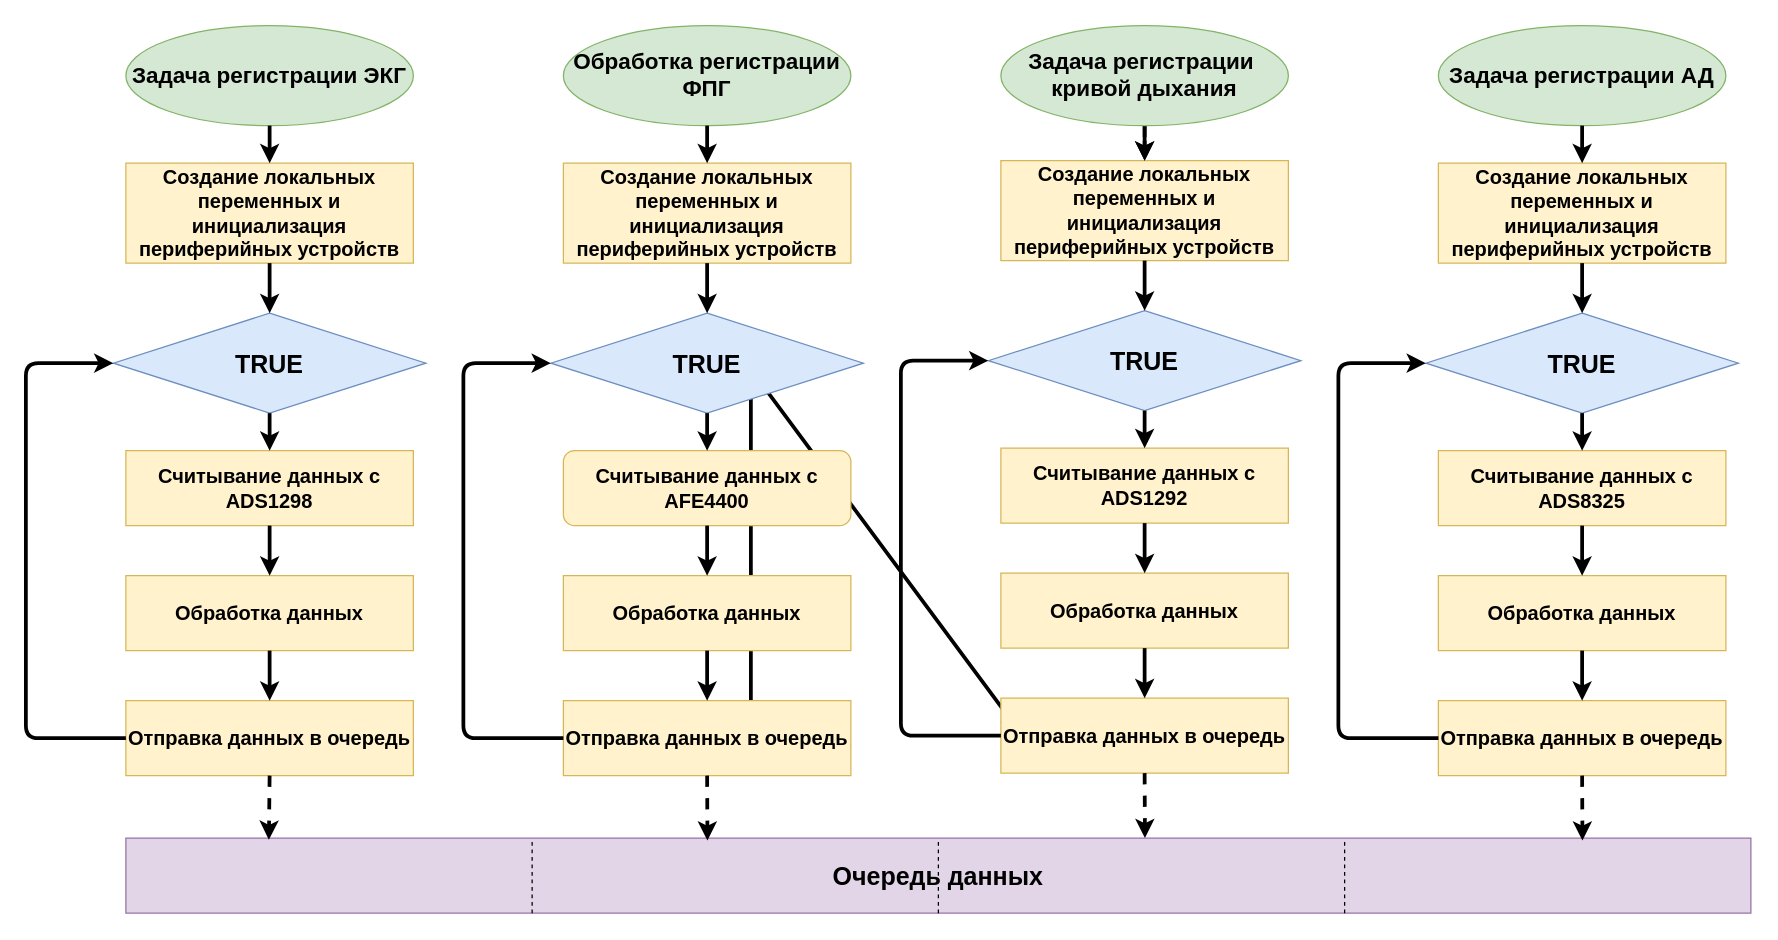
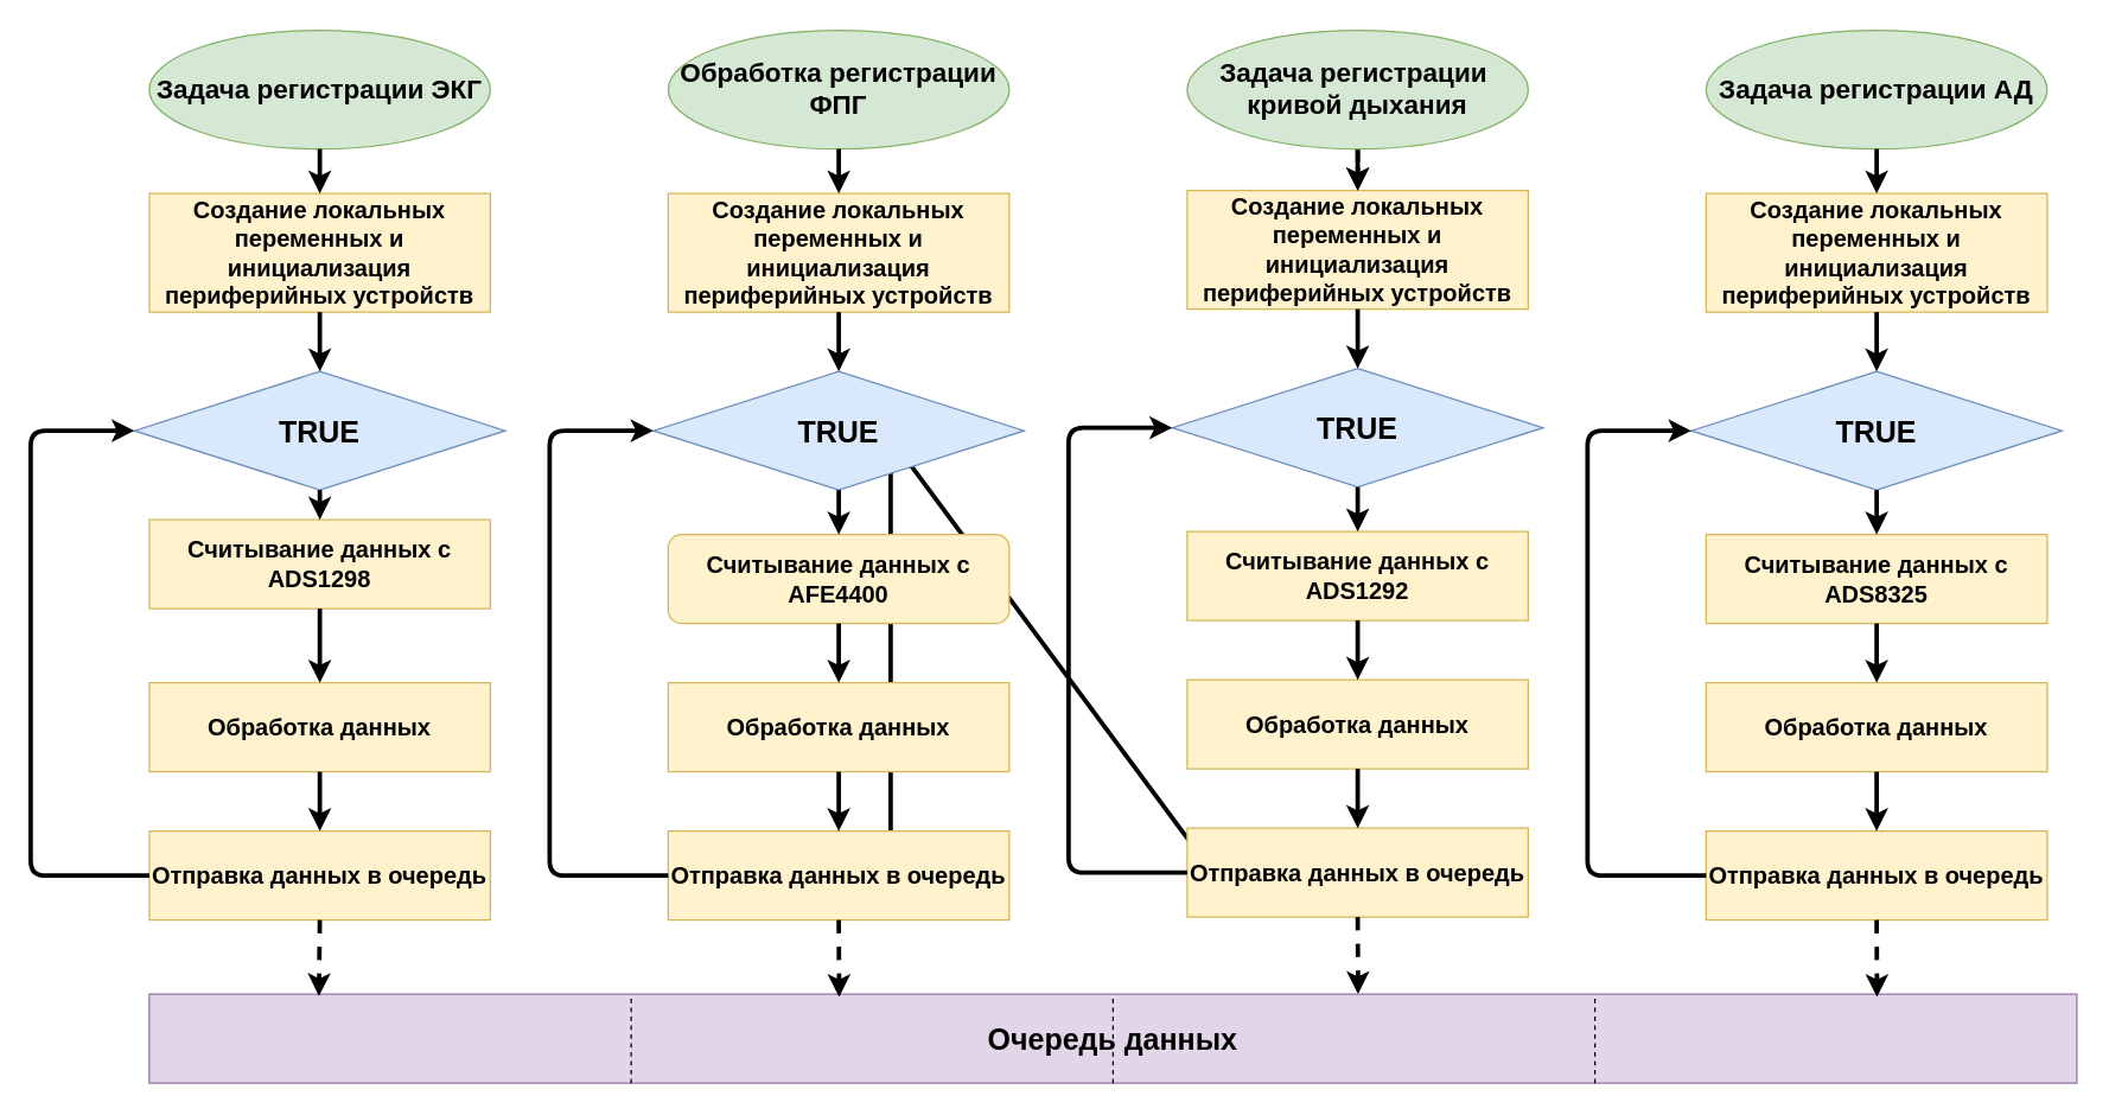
- <mxCell id="7" value="&lt;font style=&quot;font-size: 16px&quot;&gt;&lt;b&gt;Считывание данных с&lt;br&gt;ADS1298&lt;br&gt;&lt;/b&gt;&lt;/font&gt;" style="rounded=0;whiteSpace=wrap;html=1;fillColor=#fff2cc;strokeColor=#d6b656;" parent="1" vertex="1"><mxGeometry x="100" y="360" width="230" height="60" as="geometry" /></mxCell>
+ <mxCell id="7" value="&lt;font style=&quot;font-size: 16px&quot;&gt;&lt;b&gt;Считывание данных с&lt;br&gt;ADS1298&lt;br&gt;&lt;/b&gt;&lt;/font&gt;" style="rounded=0;whiteSpace=wrap;html=1;fillColor=#fff2cc;strokeColor=#d6b656;" parent="1" vertex="1"><mxGeometry x="100" y="350" width="230" height="60" as="geometry" /></mxCell>
